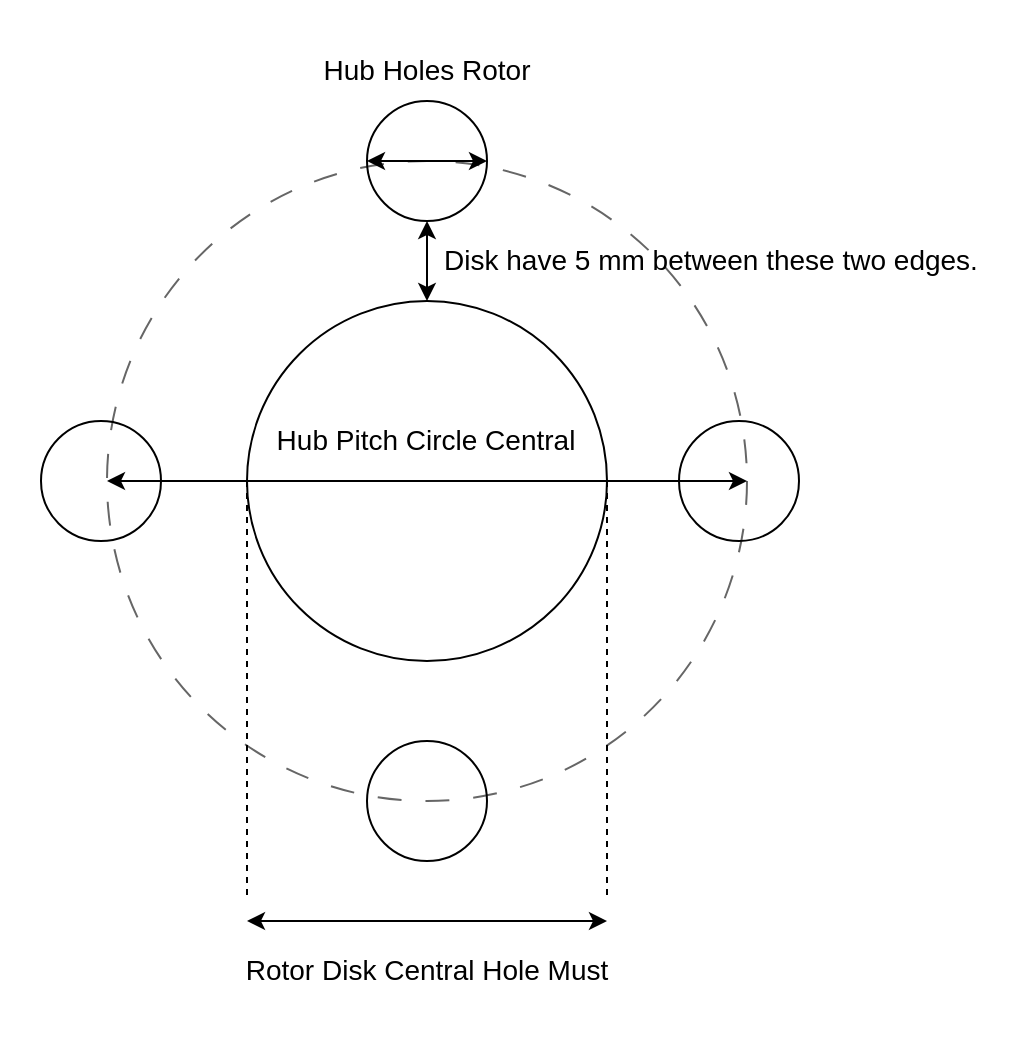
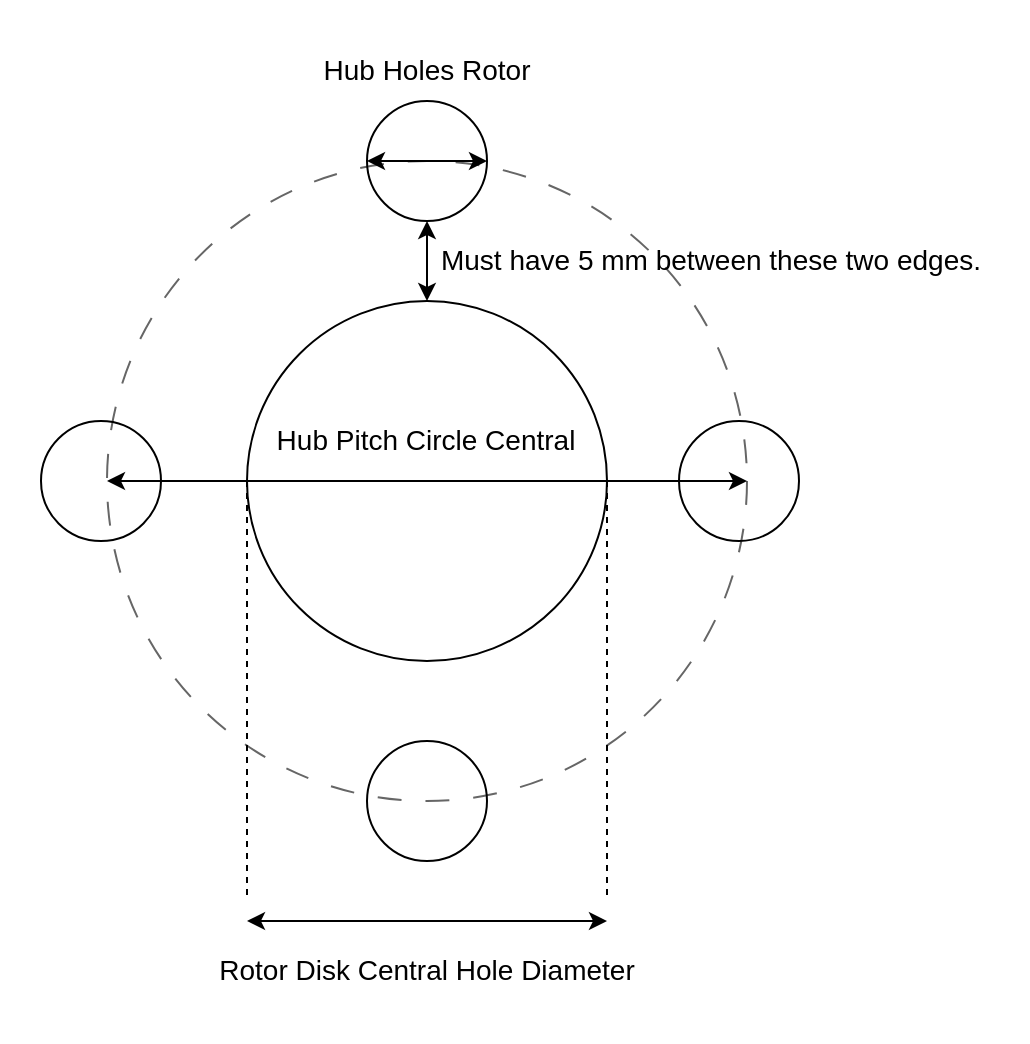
- <mxCell id="17" value="Disk have 5 mm between these two edges." style="text;html=1;strokeColor=none;fillColor=none;align=center;verticalAlign=middle;whiteSpace=wrap;rounded=0;fontSize=14;" parent="1" vertex="1"><mxGeometry x="218" y="120" width="275" height="20" as="geometry" /></mxCell>
+ <mxCell id="17" value="Must have 5 mm between these two edges." style="text;html=1;strokeColor=none;fillColor=none;align=center;verticalAlign=middle;whiteSpace=wrap;rounded=0;fontSize=14;" parent="1" vertex="1"><mxGeometry x="218" y="120" width="275" height="20" as="geometry" /></mxCell>
- <mxCell id="11" value="Rotor Disk Central Hole Must" style="text;html=1;strokeColor=none;fillColor=none;align=center;verticalAlign=middle;whiteSpace=wrap;rounded=0;fontSize=14;" parent="1" vertex="1"><mxGeometry x="85.5" y="470" width="255" height="30" as="geometry" /></mxCell>
+ <mxCell id="11" value="Rotor Disk Central Hole Diameter" style="text;html=1;strokeColor=none;fillColor=none;align=center;verticalAlign=middle;whiteSpace=wrap;rounded=0;fontSize=14;" parent="1" vertex="1"><mxGeometry x="85.5" y="470" width="255" height="30" as="geometry" /></mxCell>
